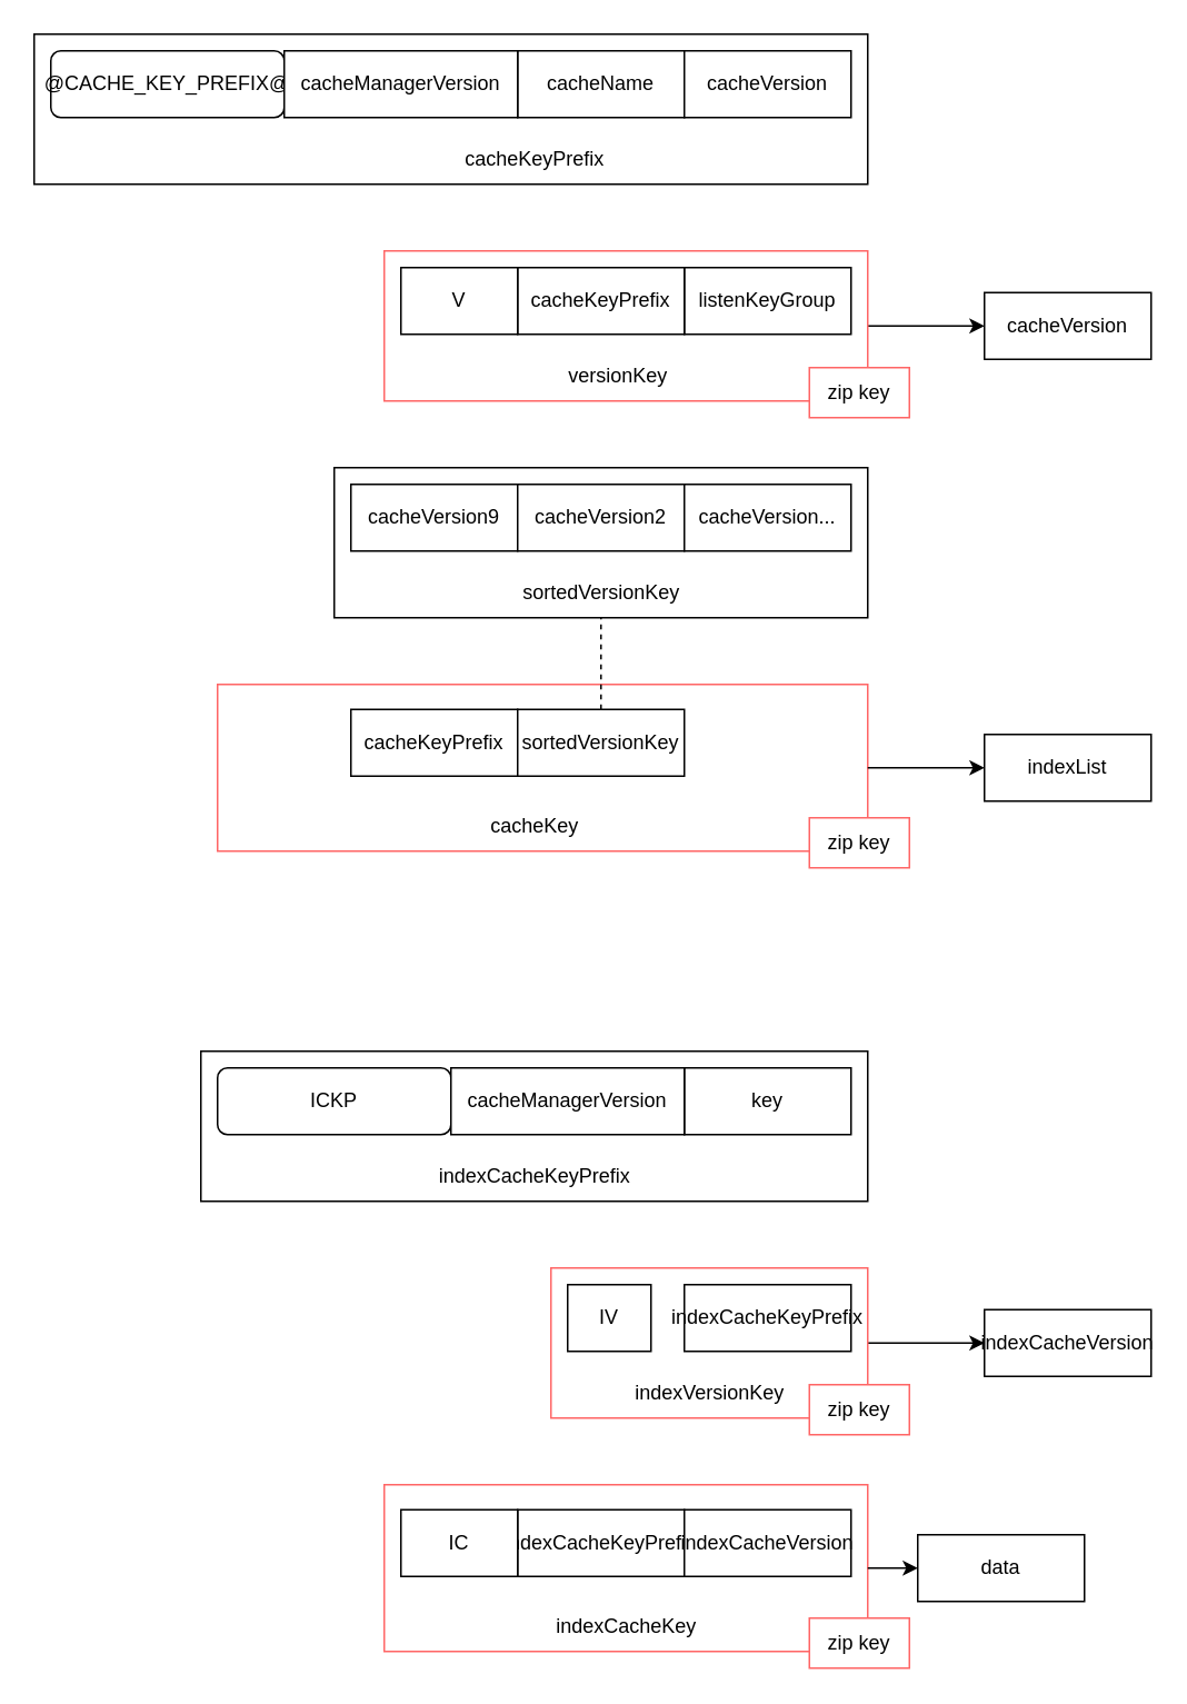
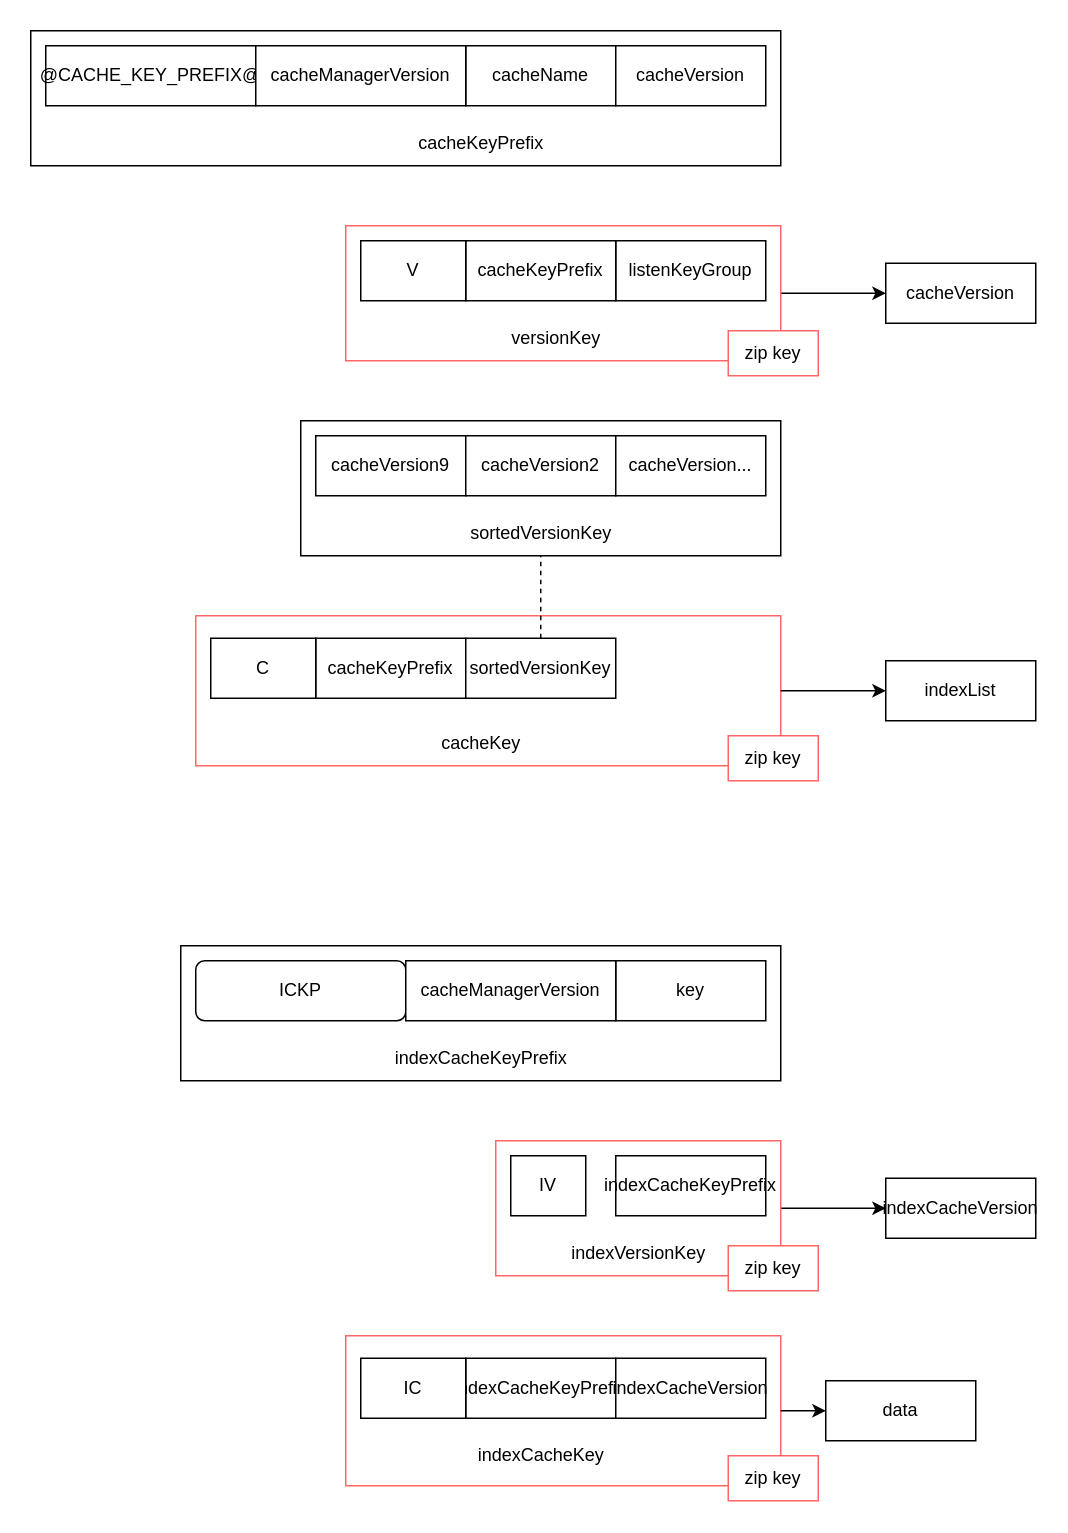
- <mxCell id="16" value="@CACHE_KEY_PREFIX@" style="whiteSpace=wrap;html=1;rounded=1;" parent="1" vertex="1"><mxGeometry x="30" y="30" width="140" height="40" as="geometry" /></mxCell>
+ <mxCell id="16" value="@CACHE_KEY_PREFIX@" style="rounded=0;whiteSpace=wrap;html=1;" parent="1" vertex="1"><mxGeometry x="30" y="30" width="140" height="40" as="geometry" /></mxCell>
+ <mxCell id="25" value="C" style="rounded=0;whiteSpace=wrap;html=1;" parent="1" vertex="1"><mxGeometry x="140" y="425" width="70" height="40" as="geometry" /></mxCell>
- <mxCell id="45" value="indexCacheKey" style="text;html=1;align=center;verticalAlign=middle;resizable=0;points=[];autosize=1;strokeColor=none;fillColor=none;" parent="1" vertex="1"><mxGeometry x="320" y="960" width="110" height="30" as="geometry" /></mxCell>
+ <mxCell id="45" value="indexCacheKey" style="text;html=1;align=center;verticalAlign=middle;resizable=0;points=[];autosize=1;strokeColor=none;fillColor=none;" parent="1" vertex="1"><mxGeometry x="305" y="955" width="110" height="30" as="geometry" /></mxCell>
